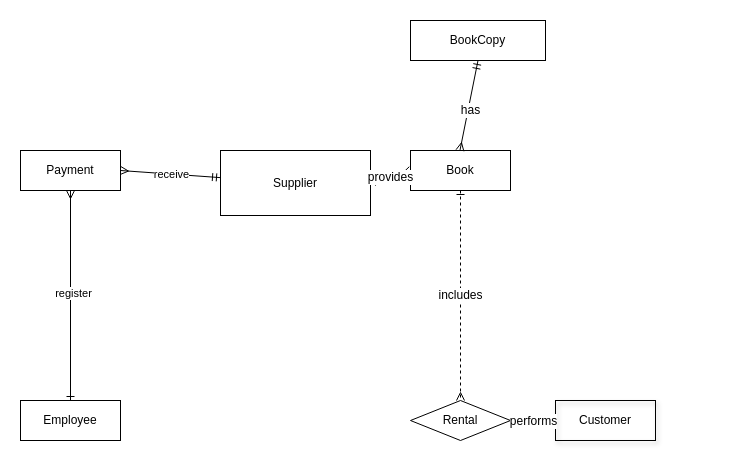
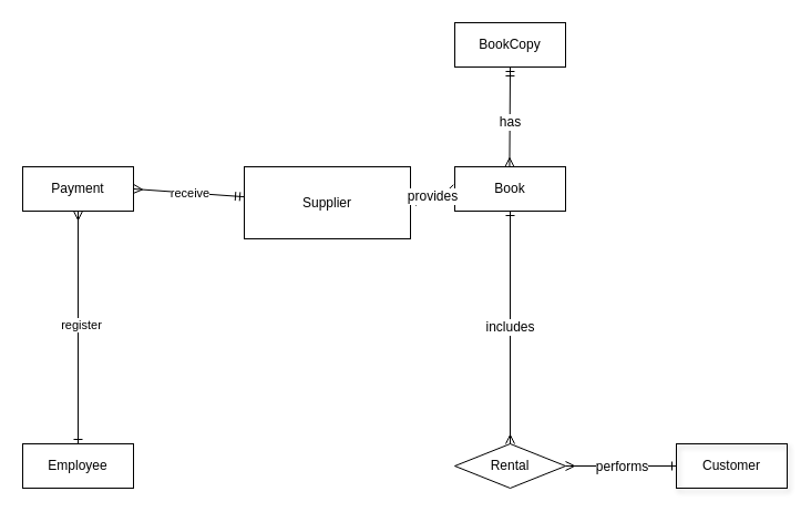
- <mxCell id="8" value="BookCopy" style="whiteSpace=wrap;html=1;align=center;fillColor=none;strokeColor=#000000;verticalAlign=middle;fontFamily=Helvetica;fontSize=12;fontColor=default;gradientColor=none;fontStyle=0;" parent="1" vertex="1"><mxGeometry x="410" y="20" width="135" height="40" as="geometry" /></mxCell>
+ <mxCell id="8" value="BookCopy" style="whiteSpace=wrap;html=1;align=center;fillColor=none;strokeColor=#000000;verticalAlign=middle;fontFamily=Helvetica;fontSize=12;fontColor=default;gradientColor=none;fontStyle=0;" parent="1" vertex="1"><mxGeometry x="410" y="20" width="100" height="40" as="geometry" /></mxCell>
- <mxCell id="13" value="" style="endArrow=ERmany;html=1;rounded=0;exitX=0.5;exitY=1;exitDx=0;exitDy=0;entryX=0.5;entryY=0;entryDx=0;entryDy=0;startArrow=ERone;startFill=0;endFill=0;fontStyle=0;strokeColor=#000000;align=center;verticalAlign=middle;fontFamily=Helvetica;fontSize=12;fontColor=default;fillColor=none;gradientColor=none;dashed=1;" parent="1" source="2" target="3" edge="1"><mxGeometry relative="1" as="geometry"><mxPoint x="520" y="380" as="sourcePoint" /><mxPoint x="490" y="300" as="targetPoint" /></mxGeometry></mxCell>
+ <mxCell id="13" value="" style="endArrow=ERmany;html=1;rounded=0;exitX=0.5;exitY=1;exitDx=0;exitDy=0;entryX=0.5;entryY=0;entryDx=0;entryDy=0;startArrow=ERone;startFill=0;endFill=0;fontStyle=0;strokeColor=#000000;align=center;verticalAlign=middle;fontFamily=Helvetica;fontSize=12;fontColor=default;fillColor=none;gradientColor=none;" parent="1" source="2" target="3" edge="1"><mxGeometry relative="1" as="geometry"><mxPoint x="520" y="380" as="sourcePoint" /><mxPoint x="490" y="300" as="targetPoint" /></mxGeometry></mxCell>
- <mxCell id="7" value="Customer" style="whiteSpace=wrap;html=1;align=center;fillColor=none;strokeColor=#000000;verticalAlign=middle;fontFamily=Helvetica;fontSize=12;fontColor=default;gradientColor=none;shadow=1;strokeWidth=1;rounded=0;fontStyle=0;" parent="1" vertex="1"><mxGeometry x="555" y="400" width="100" height="40" as="geometry" /></mxCell>
+ <mxCell id="7" value="Customer" style="whiteSpace=wrap;html=1;align=center;fillColor=none;strokeColor=#000000;verticalAlign=middle;fontFamily=Helvetica;fontSize=12;fontColor=default;gradientColor=none;shadow=1;strokeWidth=1;rounded=0;fontStyle=0;" parent="1" vertex="1"><mxGeometry x="610" y="400" width="100" height="40" as="geometry" /></mxCell>
